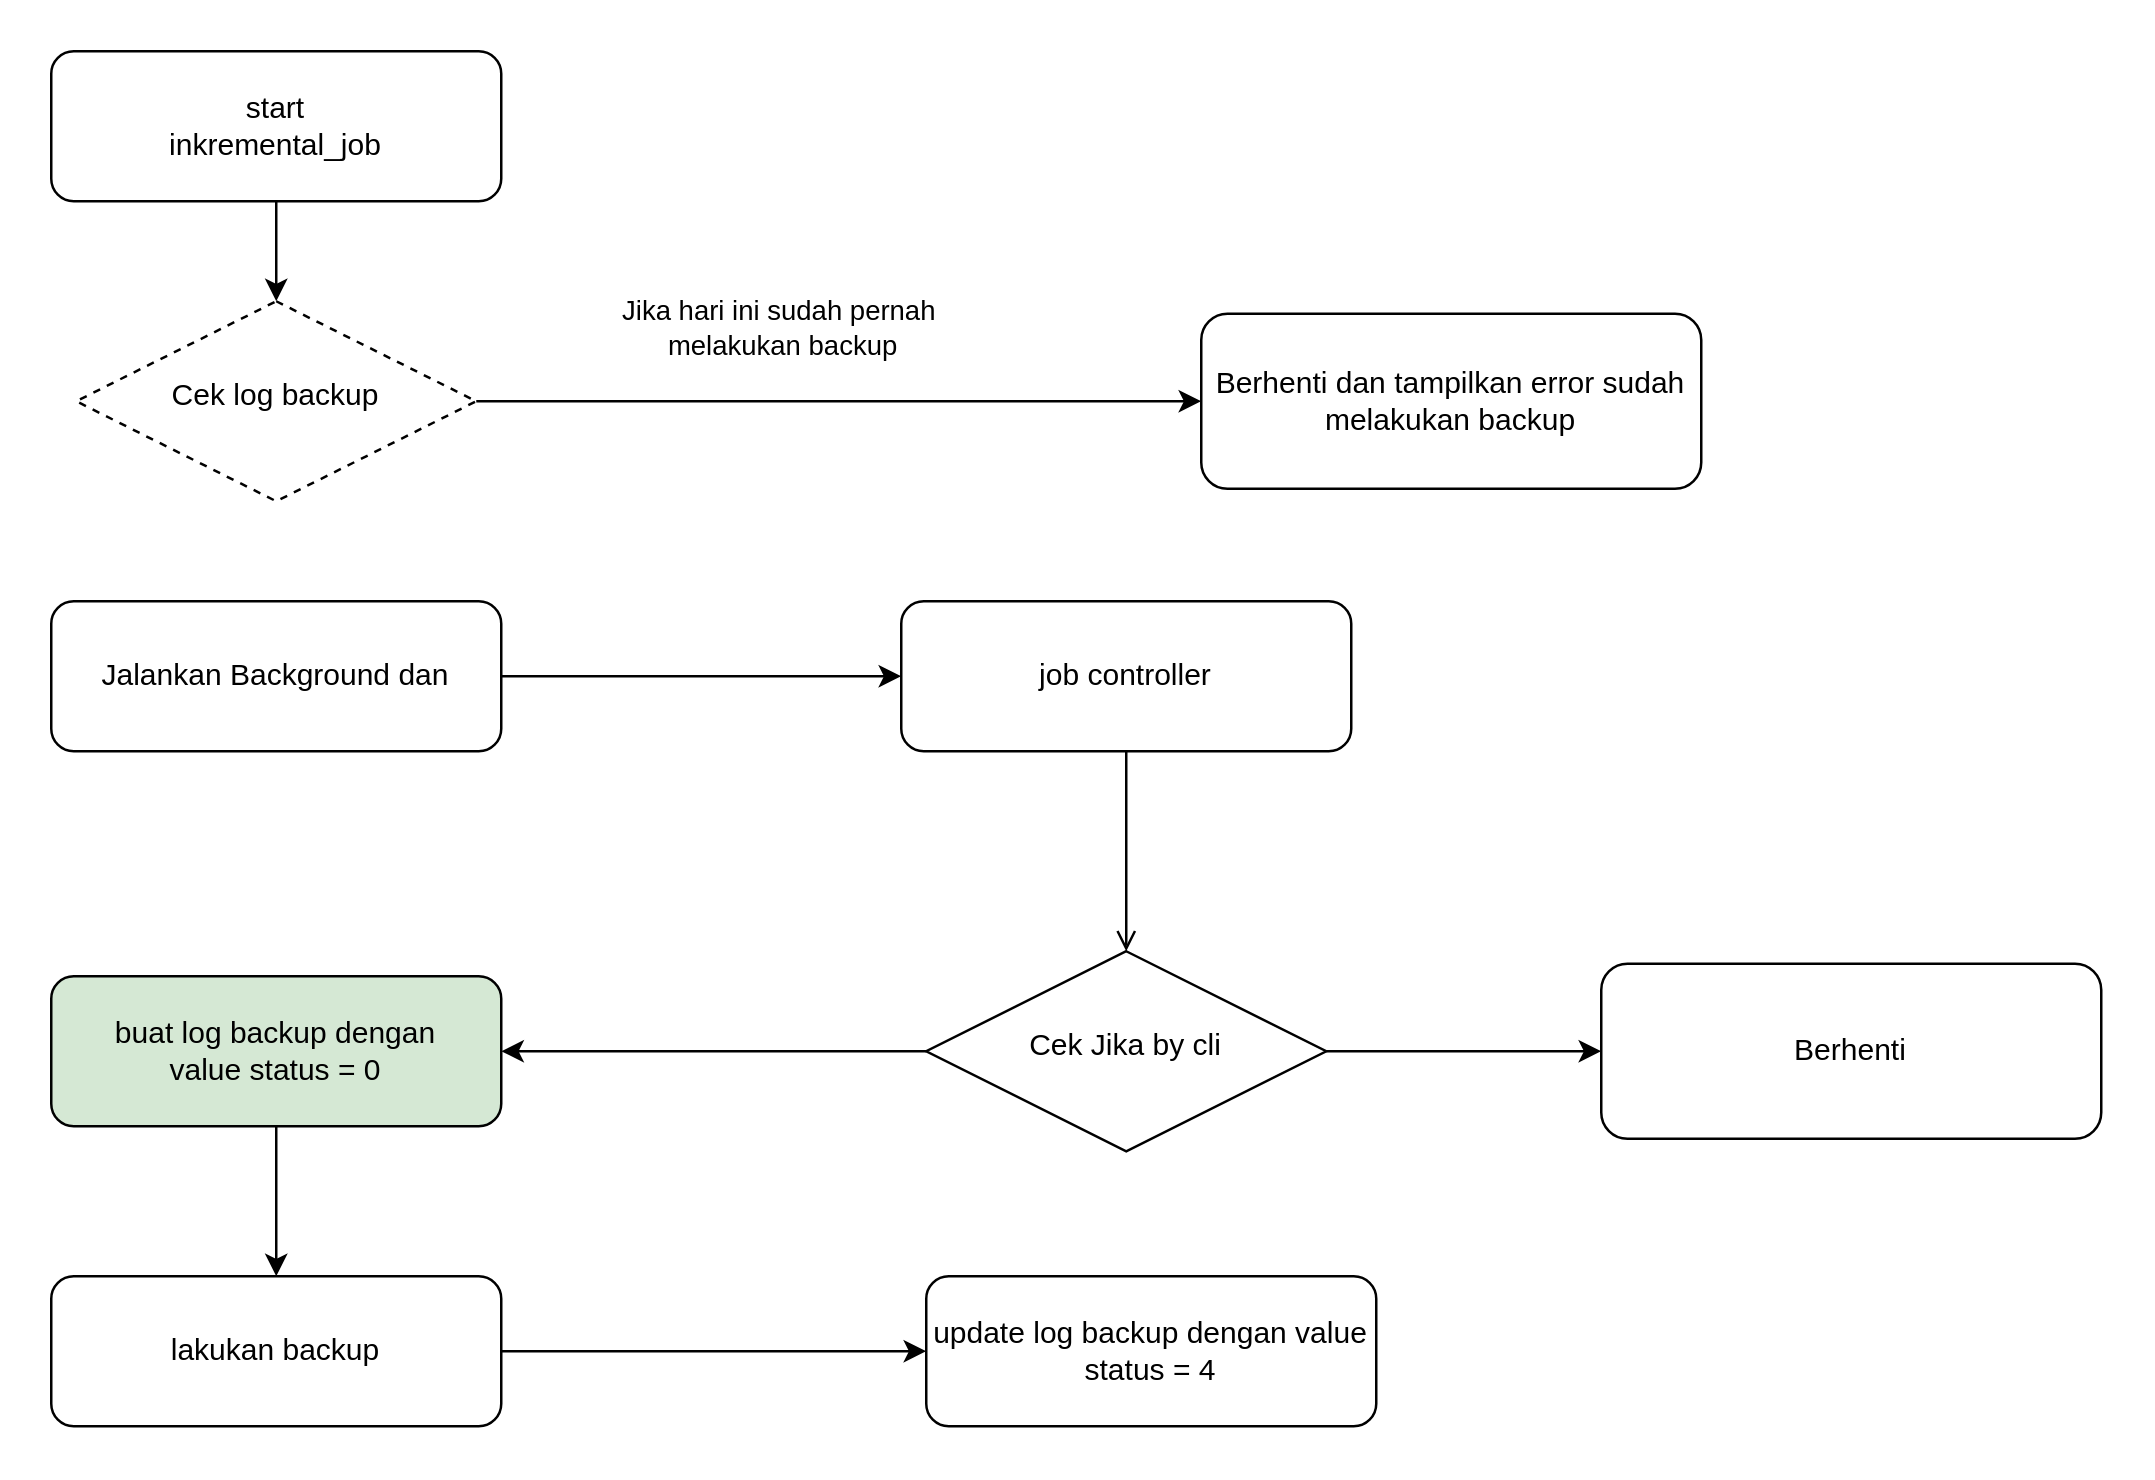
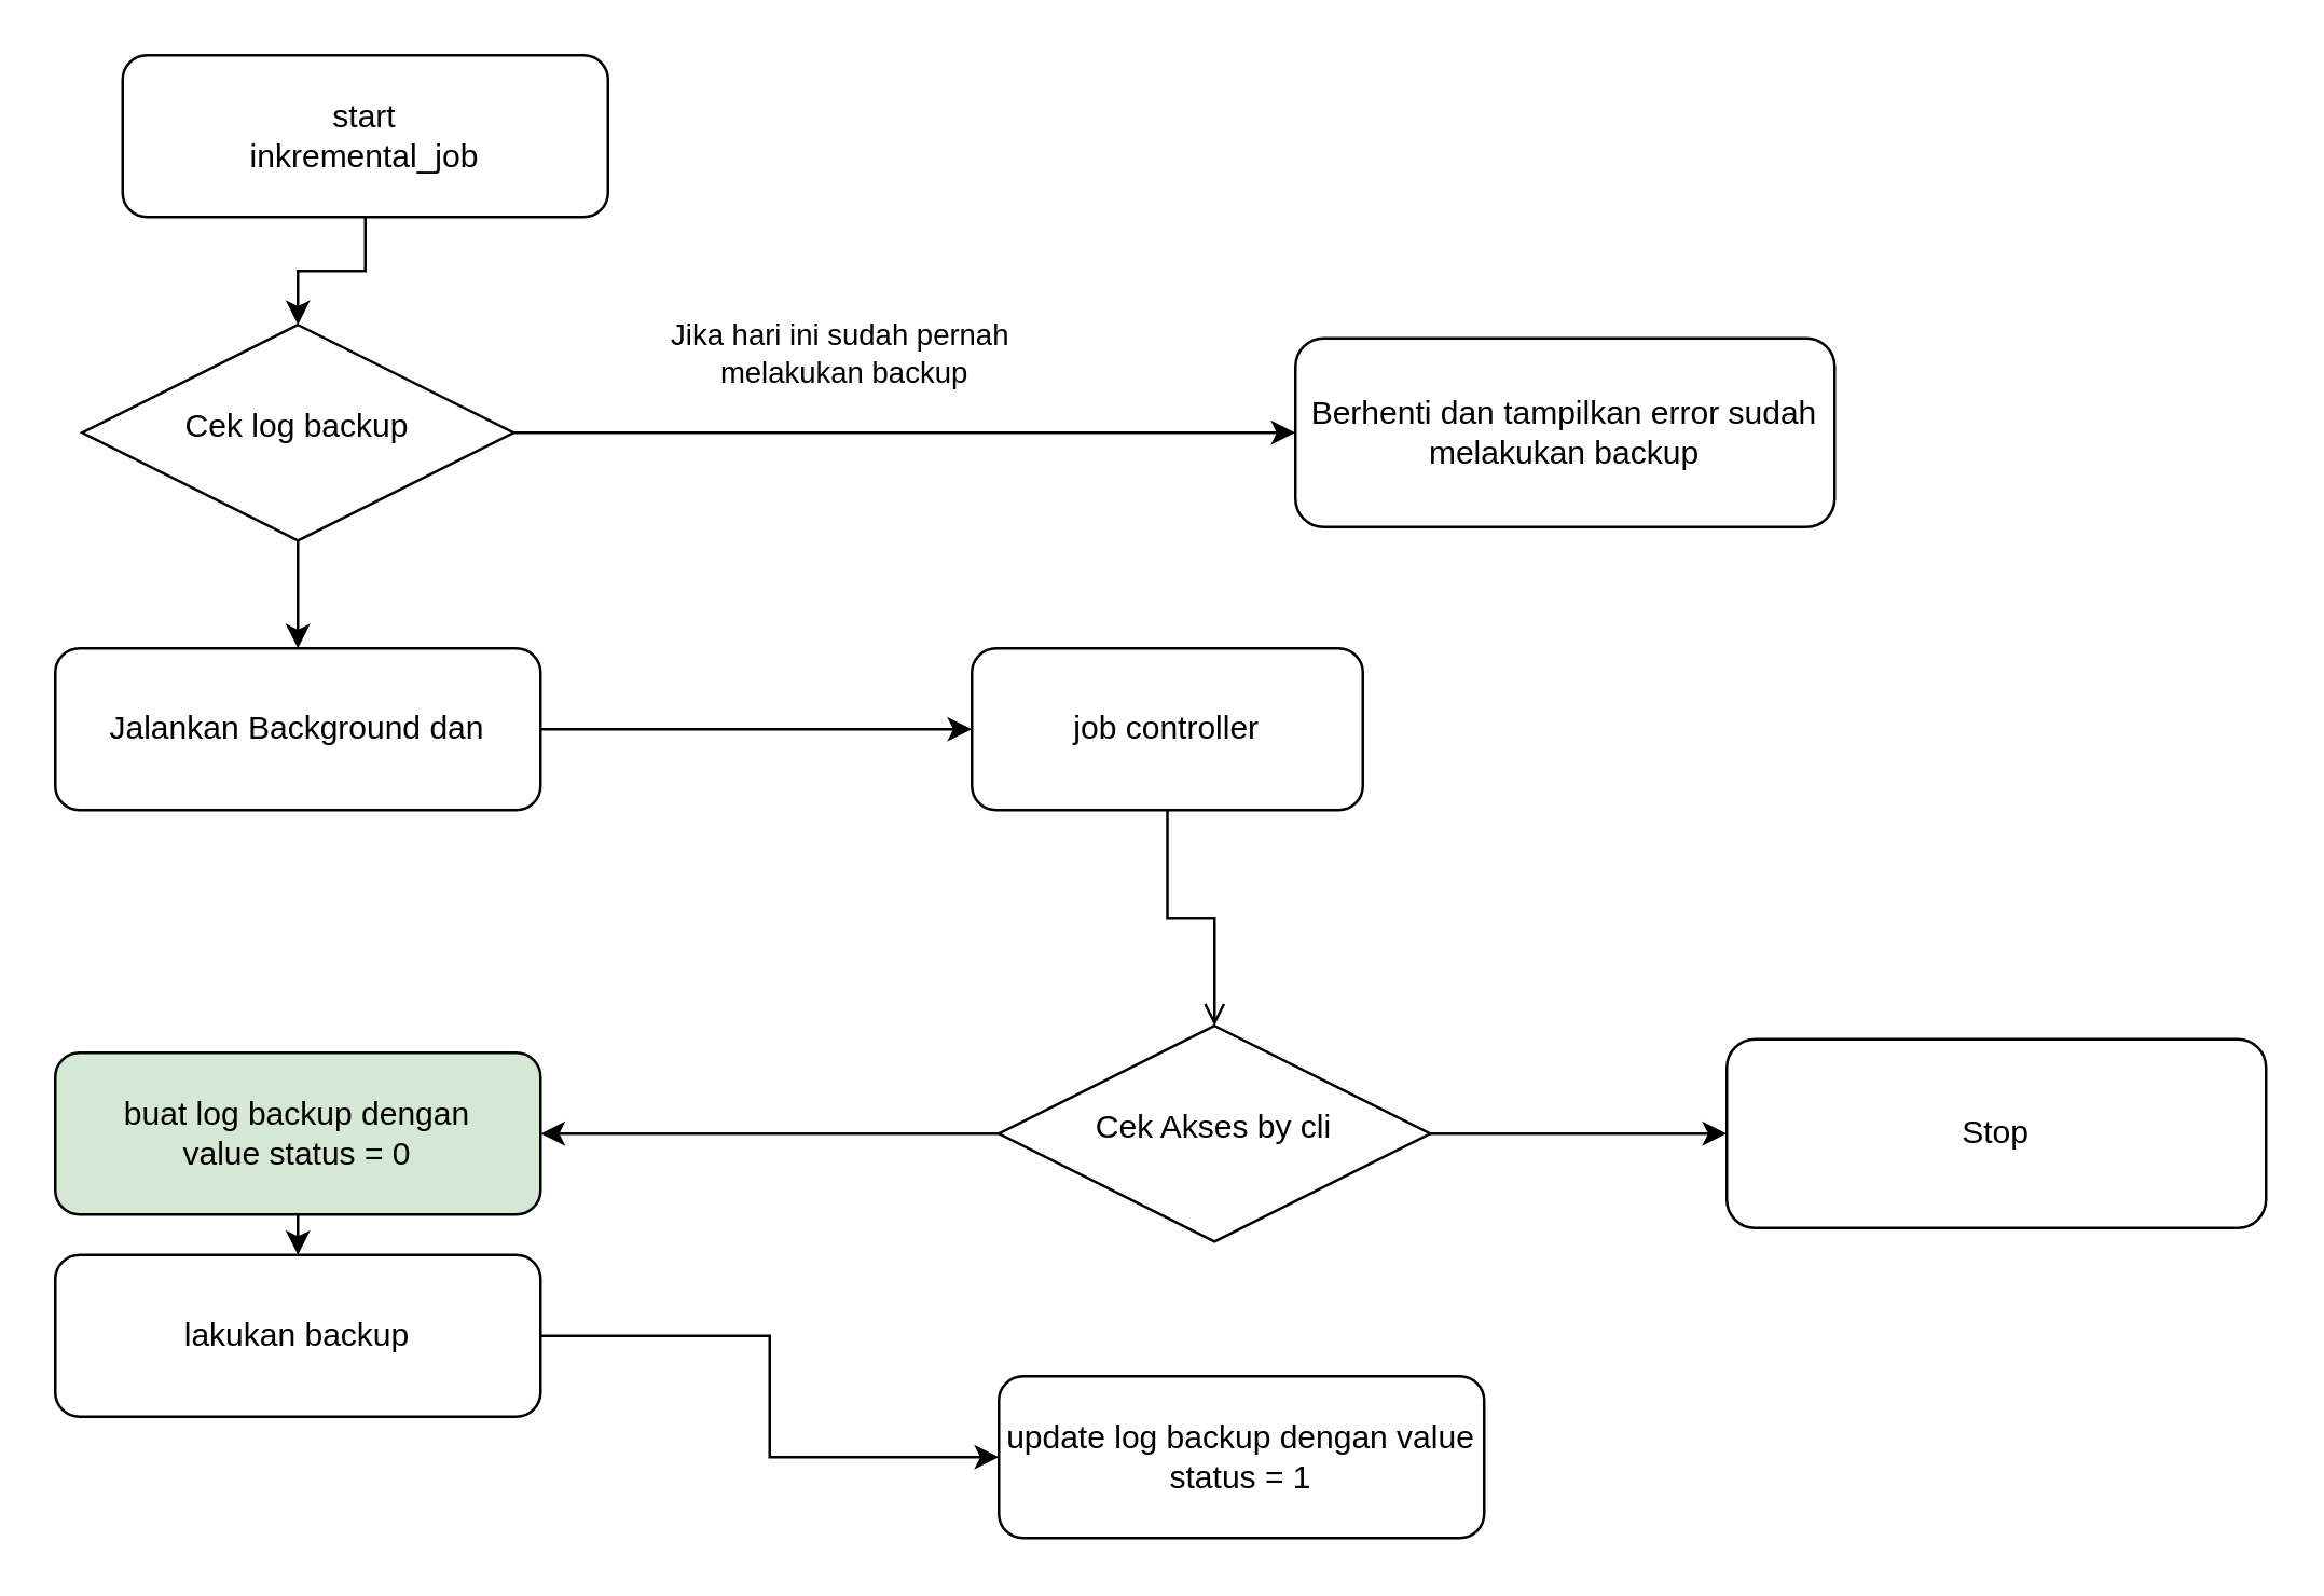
- <mxCell id="3" value="start&lt;br&gt;inkremental_job" style="rounded=1;whiteSpace=wrap;html=1;fontSize=12;glass=0;strokeWidth=1;shadow=0;" vertex="1" parent="1"><mxGeometry x="20" y="20" width="180" height="60" as="geometry" /></mxCell>
+ <mxCell id="3" value="start&lt;br&gt;inkremental_job" style="rounded=1;whiteSpace=wrap;html=1;fontSize=12;glass=0;strokeWidth=1;shadow=0;" vertex="1" parent="1"><mxGeometry x="45" y="20" width="180" height="60" as="geometry" /></mxCell>
- <mxCell id="7" value="Cek log backup&lt;br&gt;" style="rhombus;whiteSpace=wrap;html=1;shadow=0;fontFamily=Helvetica;fontSize=12;align=center;strokeWidth=1;spacing=6;spacingTop=-4;dashed=1;" vertex="1" parent="1"><mxGeometry x="30" y="120" width="160" height="80" as="geometry" /></mxCell>
+ <mxCell id="7" value="Cek log backup&lt;br&gt;" style="rhombus;whiteSpace=wrap;html=1;shadow=0;fontFamily=Helvetica;fontSize=12;align=center;strokeWidth=1;spacing=6;spacingTop=-4;" vertex="1" parent="1"><mxGeometry x="30" y="120" width="160" height="80" as="geometry" /></mxCell>
+ <mxCell id="6" style="edgeStyle=orthogonalEdgeStyle;rounded=0;orthogonalLoop=1;jettySize=auto;html=1;exitX=0.5;exitY=1;exitDx=0;exitDy=0;entryX=0.5;entryY=0;entryDx=0;entryDy=0;" edge="1" parent="1" source="7" target="10"><mxGeometry relative="1" as="geometry" /></mxCell>
- <mxCell id="12" value="job controller" style="rounded=1;whiteSpace=wrap;html=1;fontSize=12;glass=0;strokeWidth=1;shadow=0;" vertex="1" parent="1"><mxGeometry x="360" y="240" width="180" height="60" as="geometry" /></mxCell>
+ <mxCell id="12" value="job controller" style="rounded=1;whiteSpace=wrap;html=1;fontSize=12;glass=0;strokeWidth=1;shadow=0;" vertex="1" parent="1"><mxGeometry x="360" y="240" width="145" height="60" as="geometry" /></mxCell>
- <mxCell id="17" value="Cek Jika by cli" style="rhombus;whiteSpace=wrap;html=1;shadow=0;fontFamily=Helvetica;fontSize=12;align=center;strokeWidth=1;spacing=6;spacingTop=-4;" vertex="1" parent="1"><mxGeometry x="370" y="380" width="160" height="80" as="geometry" /></mxCell>
+ <mxCell id="17" value="Cek Akses by cli" style="rhombus;whiteSpace=wrap;html=1;shadow=0;fontFamily=Helvetica;fontSize=12;align=center;strokeWidth=1;spacing=6;spacingTop=-4;" vertex="1" parent="1"><mxGeometry x="370" y="380" width="160" height="80" as="geometry" /></mxCell>
- <mxCell id="21" value="Berhenti" style="rounded=1;whiteSpace=wrap;html=1;fontSize=12;glass=0;strokeWidth=1;shadow=0;" vertex="1" parent="1"><mxGeometry x="640" y="385" width="200" height="70" as="geometry" /></mxCell>
+ <mxCell id="21" value="Stop" style="rounded=1;whiteSpace=wrap;html=1;fontSize=12;glass=0;strokeWidth=1;shadow=0;" vertex="1" parent="1"><mxGeometry x="640" y="385" width="200" height="70" as="geometry" /></mxCell>
- <mxCell id="19" value="lakukan backup" style="rounded=1;whiteSpace=wrap;html=1;" vertex="1" parent="1"><mxGeometry x="20" y="510" width="180" height="60" as="geometry" /></mxCell>
+ <mxCell id="19" value="lakukan backup" style="rounded=1;whiteSpace=wrap;html=1;" vertex="1" parent="1"><mxGeometry x="20" y="465" width="180" height="60" as="geometry" /></mxCell>
- <mxCell id="20" value="update log backup dengan value status = 4" style="rounded=1;whiteSpace=wrap;html=1;" vertex="1" parent="1"><mxGeometry x="370" y="510" width="180" height="60" as="geometry" /></mxCell>
+ <mxCell id="20" value="update log backup dengan value status = 1" style="rounded=1;whiteSpace=wrap;html=1;" vertex="1" parent="1"><mxGeometry x="370" y="510" width="180" height="60" as="geometry" /></mxCell>
